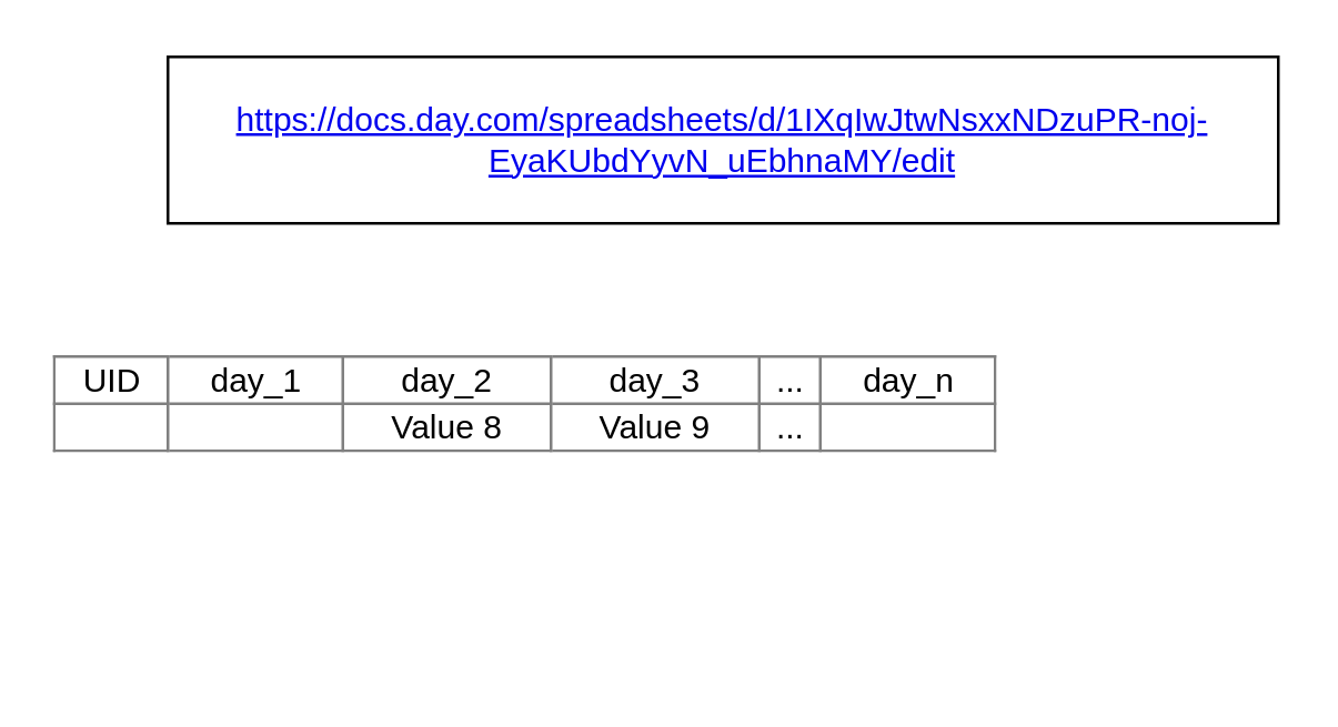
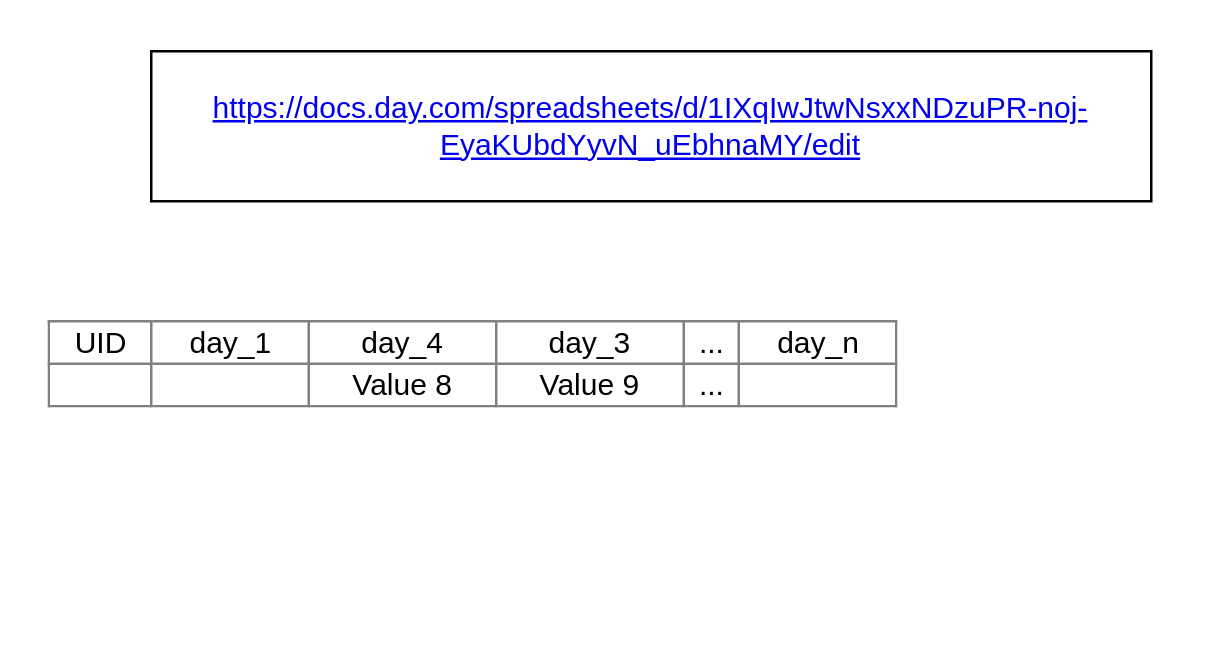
- <mxCell id="2" value="&lt;table border=&quot;1&quot; width=&quot;100%&quot; style=&quot;width: 100% ; height: 100% ; border-collapse: collapse&quot;&gt;&lt;tbody&gt;&lt;tr&gt;&lt;td&gt;UID&lt;/td&gt;&lt;td&gt;day_1&lt;/td&gt;&lt;td&gt;day_2&lt;/td&gt;&lt;td&gt;day_3&lt;/td&gt;&lt;td&gt;...&lt;/td&gt;&lt;td&gt;day_n&lt;/td&gt;&lt;/tr&gt;&lt;tr&gt;&lt;td&gt;&lt;br&gt;&lt;/td&gt;&lt;td&gt;&lt;br&gt;&lt;/td&gt;&lt;td&gt;Value 8&lt;/td&gt;&lt;td&gt;Value 9&lt;/td&gt;&lt;td&gt;...&lt;/td&gt;&lt;td&gt;&lt;br&gt;&lt;/td&gt;&lt;/tr&gt;&lt;/tbody&gt;&lt;/table&gt;" style="text;html=1;strokeColor=none;fillColor=none;overflow=width;spacing=10;align=center;verticalAlign=middle;resizeWidth=0;resizeHeight=0;imageAspect=1;recursiveResize=0;resizable=1;" vertex="1" parent="1"><mxGeometry x="20" y="50" width="340" height="190" as="geometry" /></mxCell>
+ <mxCell id="2" value="&lt;table border=&quot;1&quot; width=&quot;100%&quot; style=&quot;width: 100% ; height: 100% ; border-collapse: collapse&quot;&gt;&lt;tbody&gt;&lt;tr&gt;&lt;td&gt;UID&lt;/td&gt;&lt;td&gt;day_1&lt;/td&gt;&lt;td&gt;day_4&lt;/td&gt;&lt;td&gt;day_3&lt;/td&gt;&lt;td&gt;...&lt;/td&gt;&lt;td&gt;day_n&lt;/td&gt;&lt;/tr&gt;&lt;tr&gt;&lt;td&gt;&lt;br&gt;&lt;/td&gt;&lt;td&gt;&lt;br&gt;&lt;/td&gt;&lt;td&gt;Value 8&lt;/td&gt;&lt;td&gt;Value 9&lt;/td&gt;&lt;td&gt;...&lt;/td&gt;&lt;td&gt;&lt;br&gt;&lt;/td&gt;&lt;/tr&gt;&lt;/tbody&gt;&lt;/table&gt;" style="text;html=1;strokeColor=none;fillColor=none;overflow=width;spacing=10;align=center;verticalAlign=middle;resizeWidth=0;resizeHeight=0;imageAspect=1;recursiveResize=0;resizable=1;" vertex="1" parent="1"><mxGeometry x="20" y="50" width="340" height="190" as="geometry" /></mxCell>
